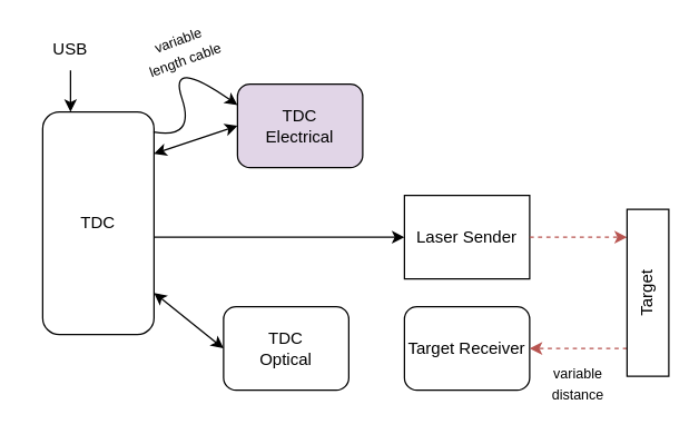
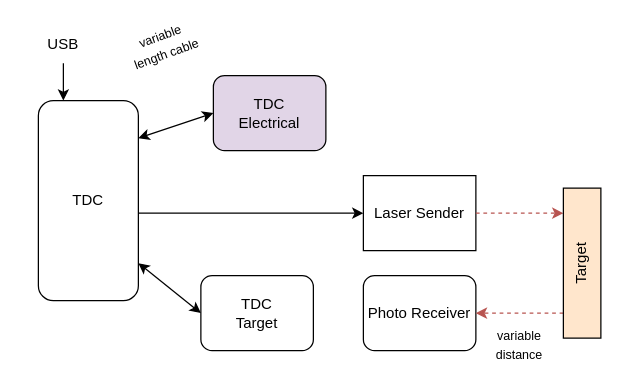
- <mxCell id="13" value="" style="curved=1;endArrow=classic;html=1;rounded=0;exitX=0.995;exitY=0.09;exitDx=0;exitDy=0;exitPerimeter=0;entryX=0;entryY=0.25;entryDx=0;entryDy=0;" edge="1" parent="1" source="2" target="3"><mxGeometry width="50" height="50" relative="1" as="geometry"><mxPoint x="210" y="230" as="sourcePoint" /><mxPoint x="260" y="180" as="targetPoint" /><Array as="points"><mxPoint x="140" y="100" /><mxPoint x="120" y="40" /></Array></mxGeometry></mxCell>
- <mxCell id="12" value="Target" style="rounded=0;whiteSpace=wrap;html=1;textDirection=vertical-rl;rotation=-180;" vertex="1" parent="1"><mxGeometry x="450" y="150" width="30" height="120" as="geometry" /></mxCell>
+ <mxCell id="12" value="Target" style="rounded=0;whiteSpace=wrap;html=1;textDirection=vertical-rl;rotation=-180;fillColor=#ffe6cc;" vertex="1" parent="1"><mxGeometry x="450" y="150" width="30" height="120" as="geometry" /></mxCell>
- <mxCell id="4" value="TDC&lt;div&gt;Optical&lt;/div&gt;" style="rounded=1;whiteSpace=wrap;html=1;" vertex="1" parent="1"><mxGeometry x="160" y="220" width="90" height="60" as="geometry" /></mxCell>
+ <mxCell id="4" value="TDC&lt;div&gt;Target&lt;/div&gt;" style="rounded=1;whiteSpace=wrap;html=1;" vertex="1" parent="1"><mxGeometry x="160" y="220" width="90" height="60" as="geometry" /></mxCell>
- <mxCell id="10" value="Target Receiver" style="rounded=1;whiteSpace=wrap;html=1;" vertex="1" parent="1"><mxGeometry x="290" y="220" width="90" height="60" as="geometry" /></mxCell>
+ <mxCell id="10" value="Photo Receiver" style="rounded=1;whiteSpace=wrap;html=1;" vertex="1" parent="1"><mxGeometry x="290" y="220" width="90" height="60" as="geometry" /></mxCell>
